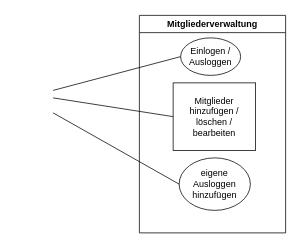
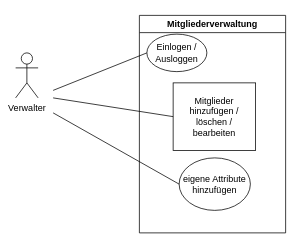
- <mxCell id="4" value="Einlogen / Ausloggen" style="ellipse;whiteSpace=wrap;html=1;" parent="3" vertex="1"><mxGeometry x="55" y="30" width="80" height="50" as="geometry" /></mxCell>
+ <mxCell id="4" value="Einlogen / Ausloggen" style="ellipse;whiteSpace=wrap;html=1;" parent="3" vertex="1"><mxGeometry x="10" y="25" width="80" height="50" as="geometry" /></mxCell>
+ <mxCell id="2" value="Verwalter" style="shape=umlActor;verticalLabelPosition=bottom;verticalAlign=top;html=1;outlineConnect=0;" parent="1" vertex="1"><mxGeometry x="20" y="70" width="30" height="60" as="geometry" /></mxCell>
- <mxCell id="6" value="eigene Ausloggen hinzufügen" style="ellipse;whiteSpace=wrap;html=1;" parent="3" vertex="1"><mxGeometry x="53" y="190" width="95" height="70" as="geometry" /></mxCell>
+ <mxCell id="6" value="eigene Attribute hinzufügen" style="ellipse;whiteSpace=wrap;html=1;" parent="3" vertex="1"><mxGeometry x="53" y="190" width="95" height="70" as="geometry" /></mxCell>
